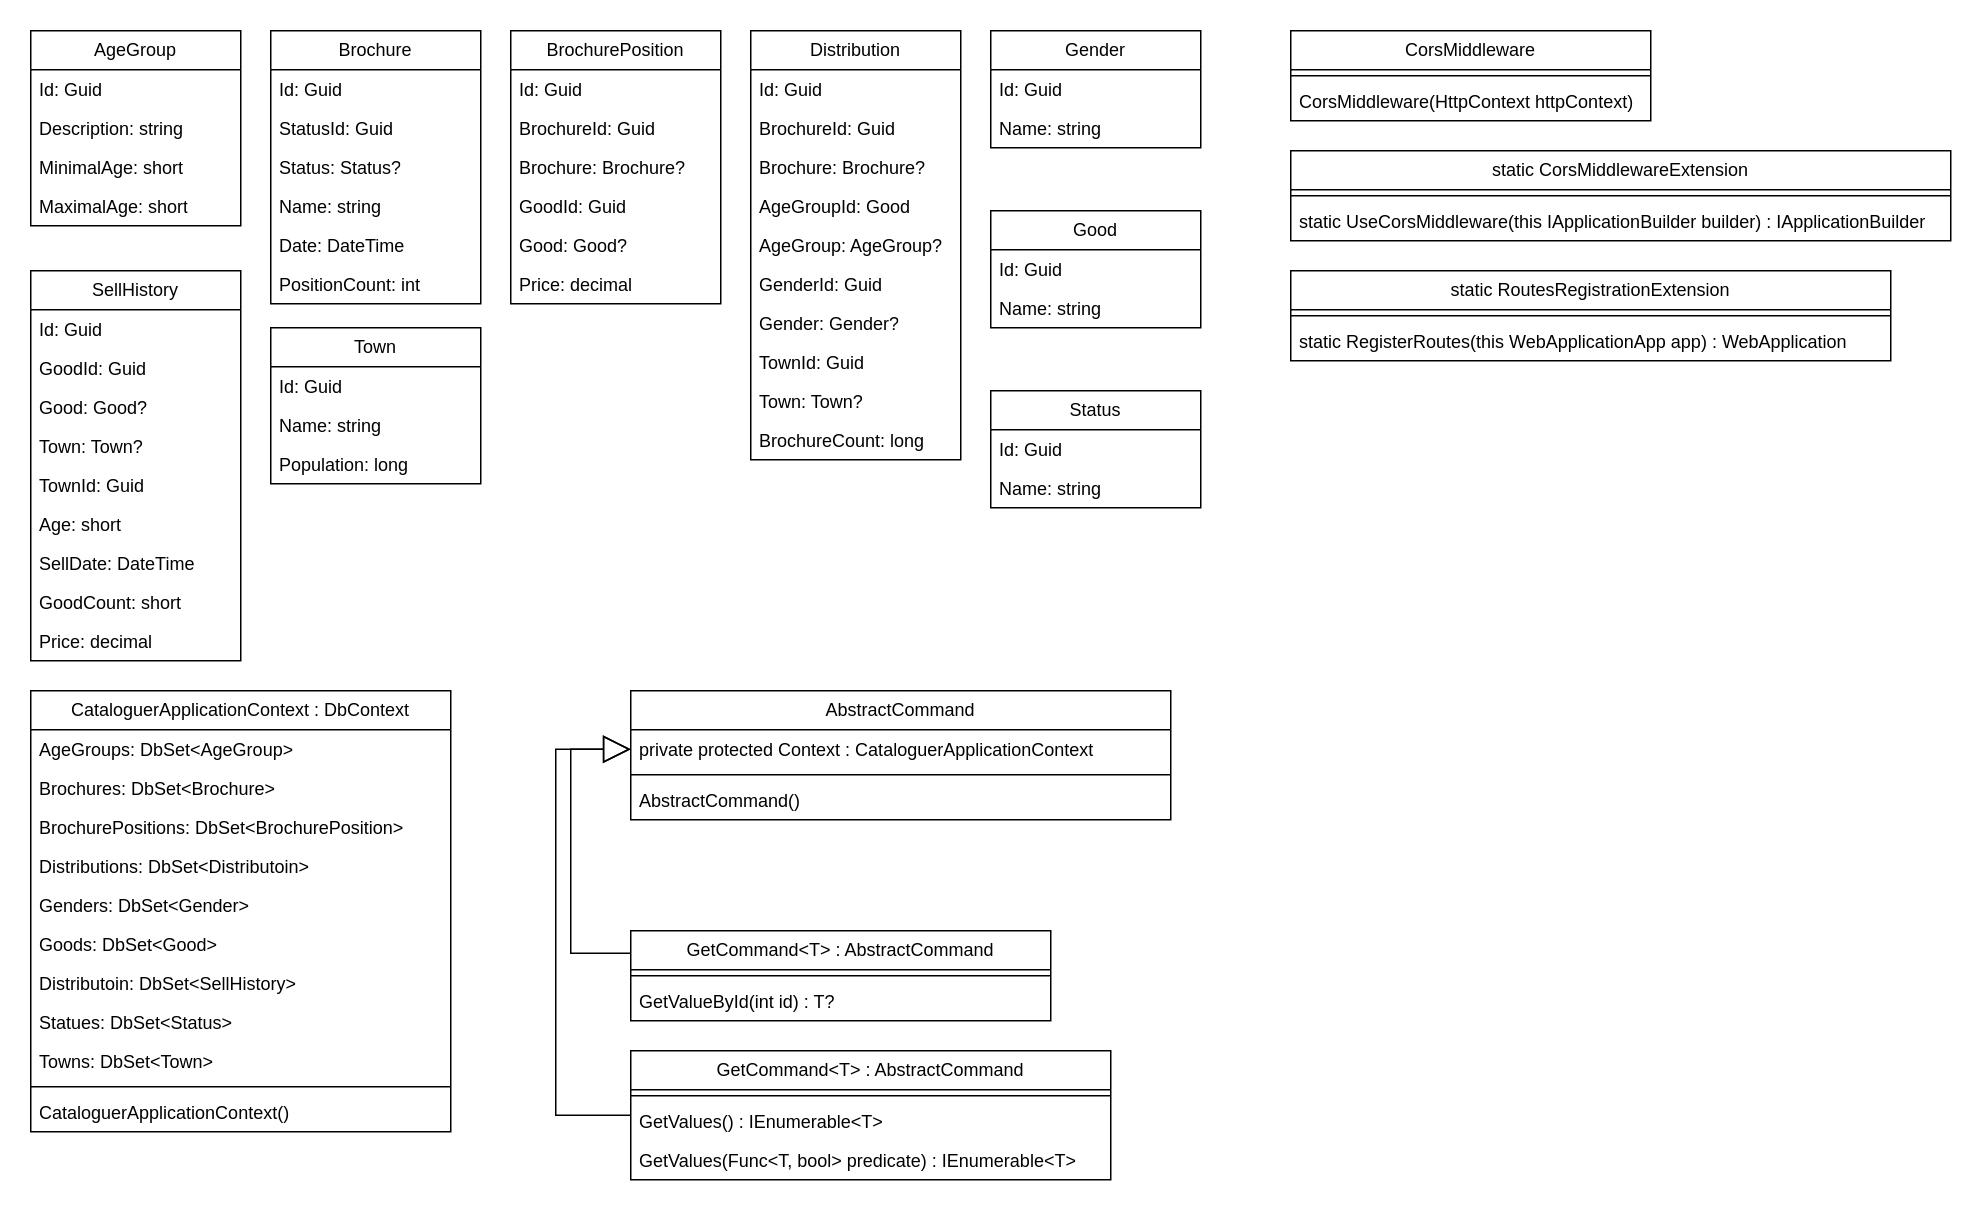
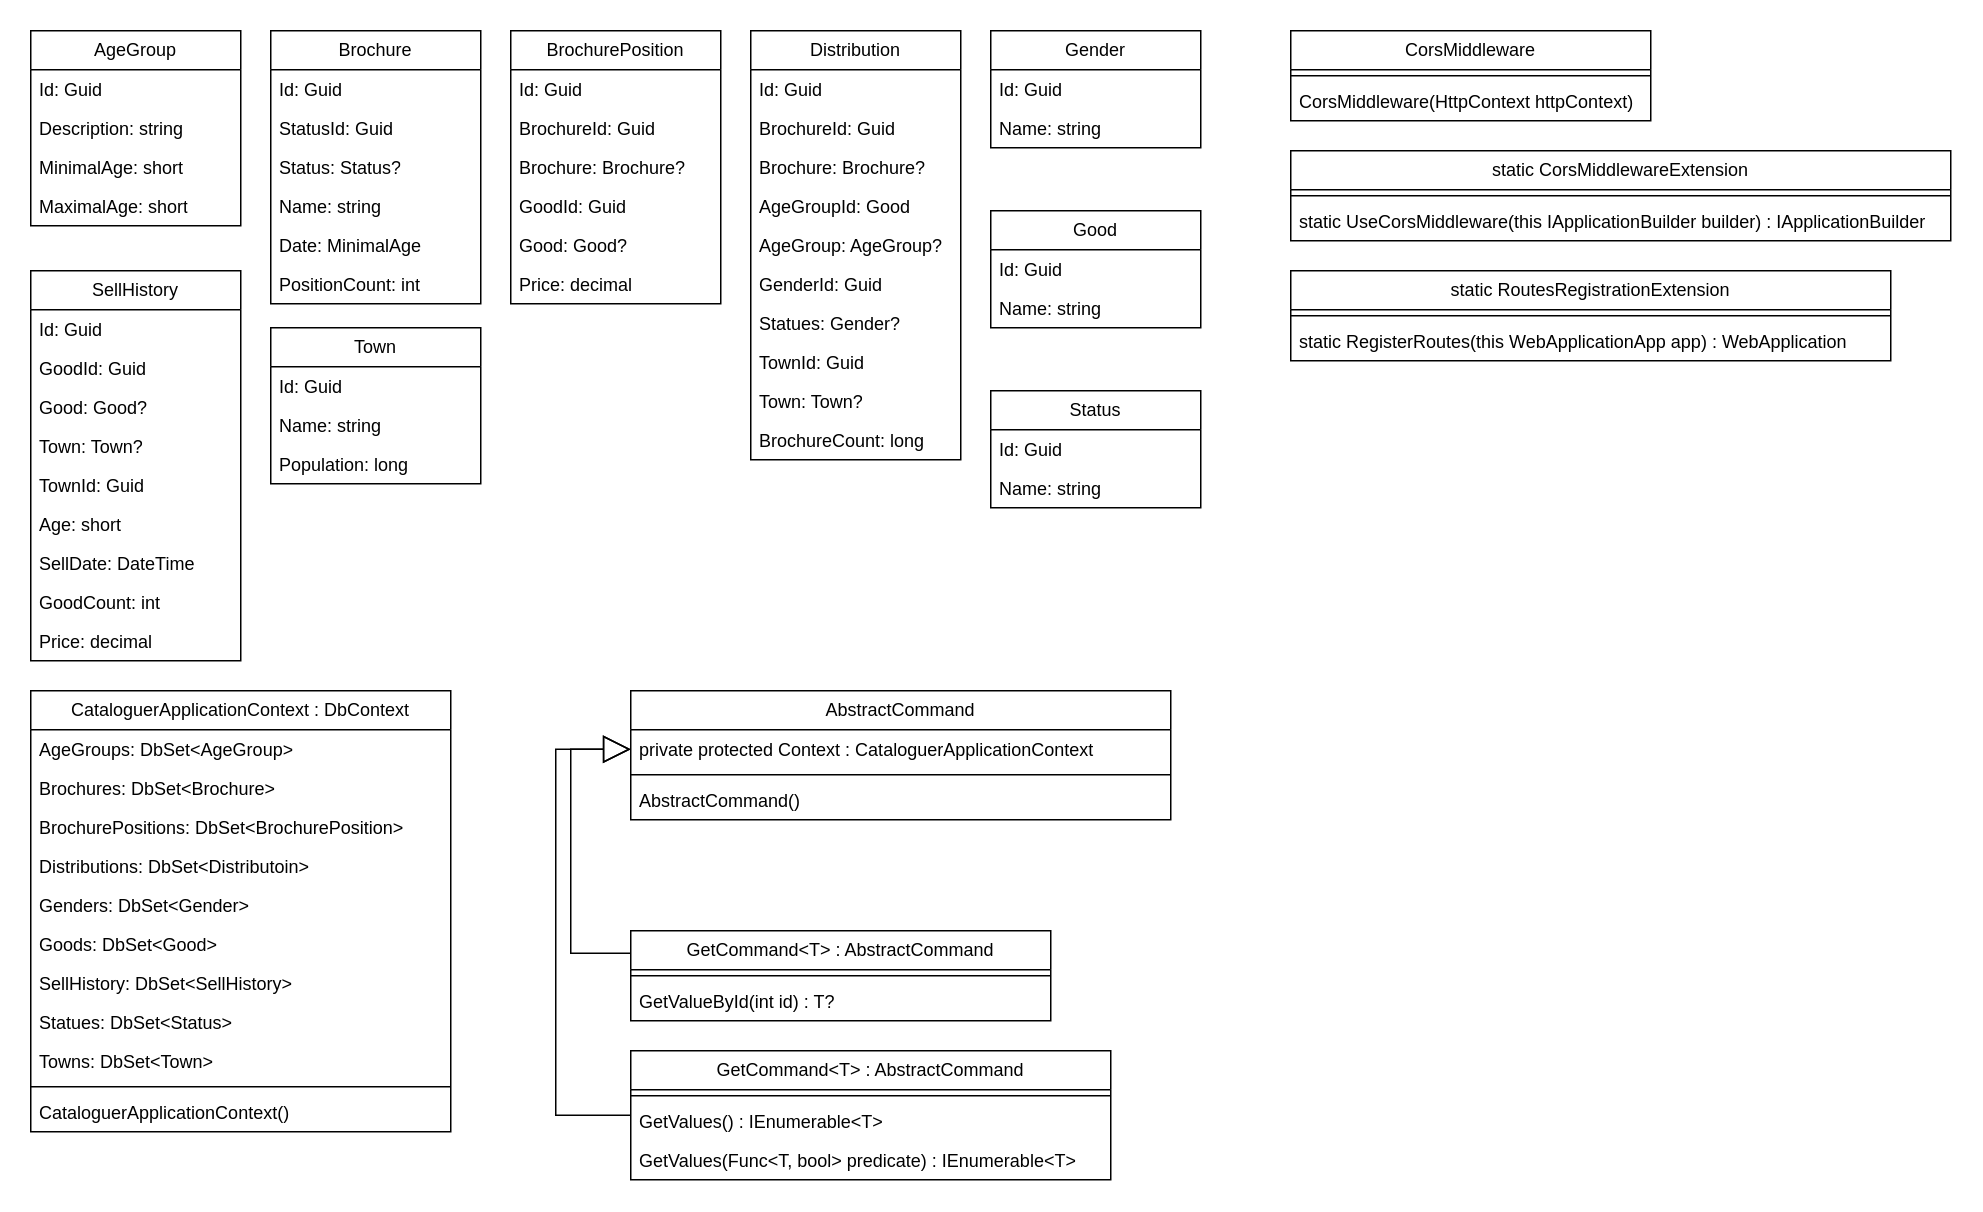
- <mxCell id="12" value="Date: DateTime" style="text;strokeColor=none;fillColor=none;align=left;verticalAlign=top;spacingLeft=4;spacingRight=4;overflow=hidden;rotatable=0;points=[[0,0.5],[1,0.5]];portConstraint=eastwest;whiteSpace=wrap;html=1;" parent="7" vertex="1"><mxGeometry y="130" width="140" height="26" as="geometry" /></mxCell>
+ <mxCell id="12" value="Date: MinimalAge" style="text;strokeColor=none;fillColor=none;align=left;verticalAlign=top;spacingLeft=4;spacingRight=4;overflow=hidden;rotatable=0;points=[[0,0.5],[1,0.5]];portConstraint=eastwest;whiteSpace=wrap;html=1;" parent="7" vertex="1"><mxGeometry y="130" width="140" height="26" as="geometry" /></mxCell>
- <mxCell id="28" value="Gender: Gender?" style="text;strokeColor=none;fillColor=none;align=left;verticalAlign=top;spacingLeft=4;spacingRight=4;overflow=hidden;rotatable=0;points=[[0,0.5],[1,0.5]];portConstraint=eastwest;whiteSpace=wrap;html=1;" parent="21" vertex="1"><mxGeometry y="182" width="140" height="26" as="geometry" /></mxCell>
+ <mxCell id="28" value="Statues: Gender?" style="text;strokeColor=none;fillColor=none;align=left;verticalAlign=top;spacingLeft=4;spacingRight=4;overflow=hidden;rotatable=0;points=[[0,0.5],[1,0.5]];portConstraint=eastwest;whiteSpace=wrap;html=1;" parent="21" vertex="1"><mxGeometry y="182" width="140" height="26" as="geometry" /></mxCell>
- <mxCell id="46" value="GoodCount: short" style="text;strokeColor=none;fillColor=none;align=left;verticalAlign=top;spacingLeft=4;spacingRight=4;overflow=hidden;rotatable=0;points=[[0,0.5],[1,0.5]];portConstraint=eastwest;whiteSpace=wrap;html=1;" parent="38" vertex="1"><mxGeometry y="208" width="140" height="26" as="geometry" /></mxCell>
+ <mxCell id="46" value="GoodCount: int" style="text;strokeColor=none;fillColor=none;align=left;verticalAlign=top;spacingLeft=4;spacingRight=4;overflow=hidden;rotatable=0;points=[[0,0.5],[1,0.5]];portConstraint=eastwest;whiteSpace=wrap;html=1;" parent="38" vertex="1"><mxGeometry y="208" width="140" height="26" as="geometry" /></mxCell>
- <mxCell id="62" value="Distributoin: DbSet&amp;lt;SellHistory&amp;gt;" style="text;strokeColor=none;fillColor=none;align=left;verticalAlign=top;spacingLeft=4;spacingRight=4;overflow=hidden;rotatable=0;points=[[0,0.5],[1,0.5]];portConstraint=eastwest;whiteSpace=wrap;html=1;" parent="55" vertex="1"><mxGeometry y="182" width="280" height="26" as="geometry" /></mxCell>
+ <mxCell id="62" value="SellHistory: DbSet&amp;lt;SellHistory&amp;gt;" style="text;strokeColor=none;fillColor=none;align=left;verticalAlign=top;spacingLeft=4;spacingRight=4;overflow=hidden;rotatable=0;points=[[0,0.5],[1,0.5]];portConstraint=eastwest;whiteSpace=wrap;html=1;" parent="55" vertex="1"><mxGeometry y="182" width="280" height="26" as="geometry" /></mxCell>
